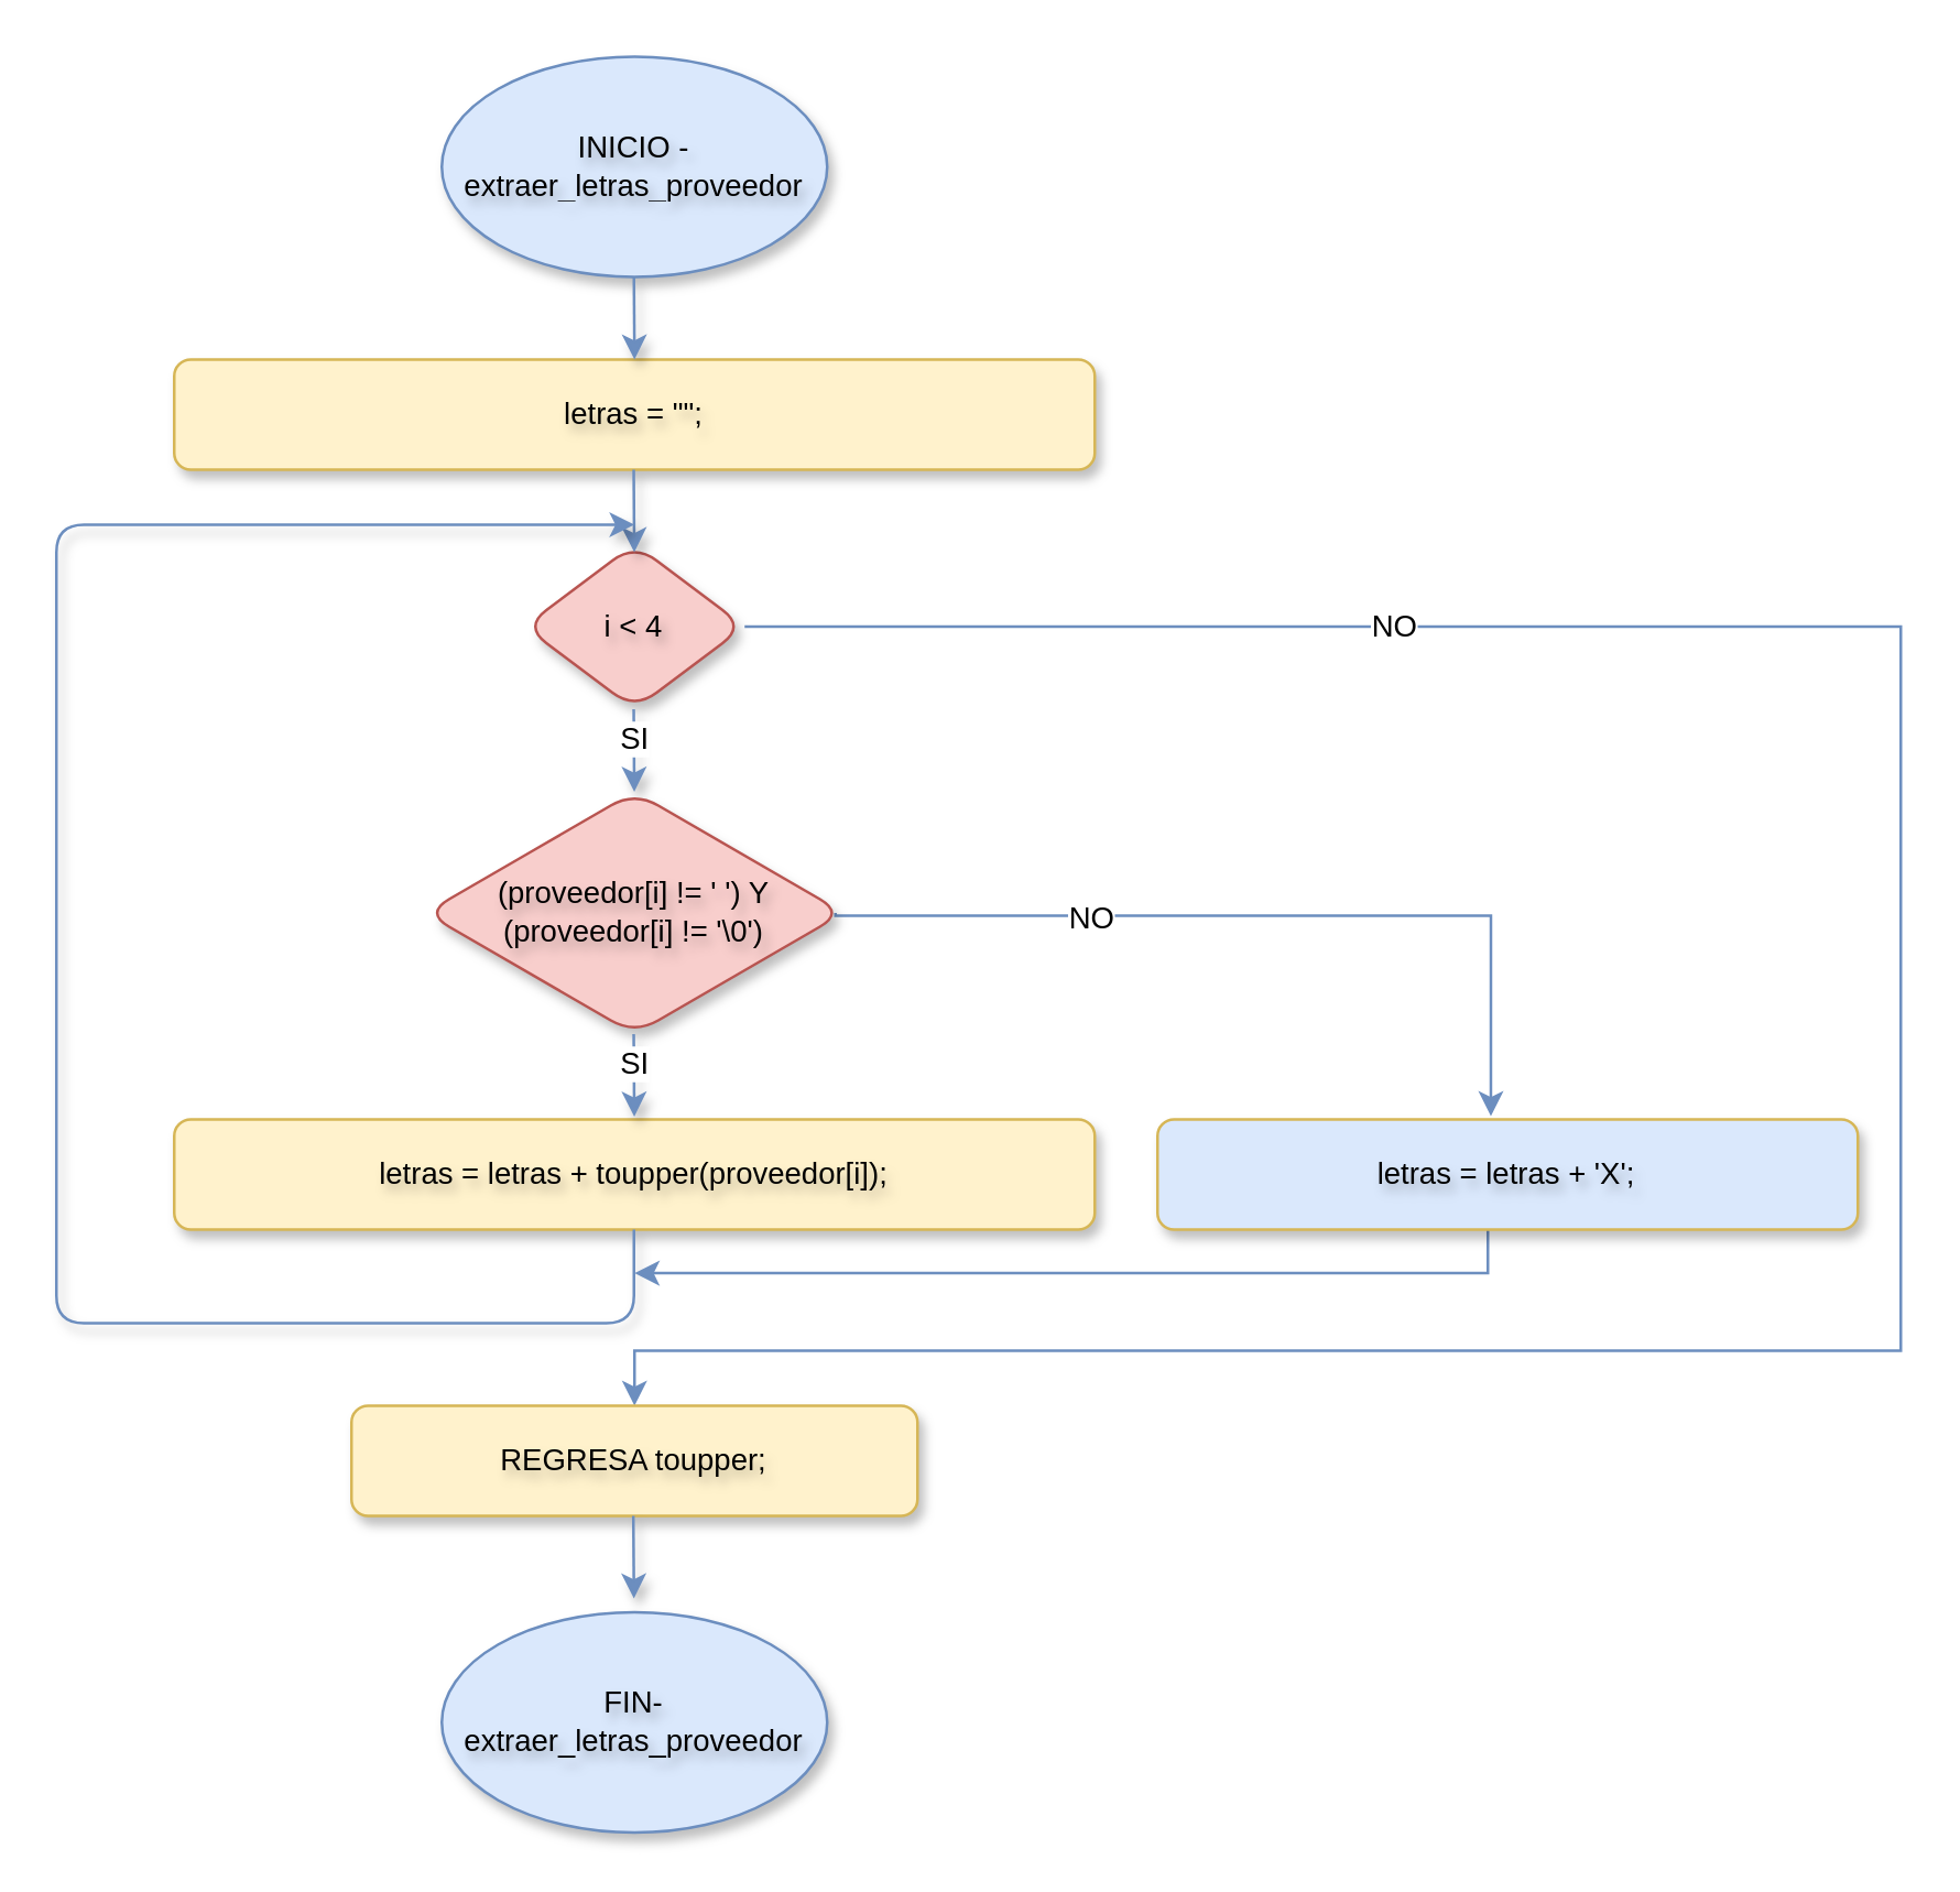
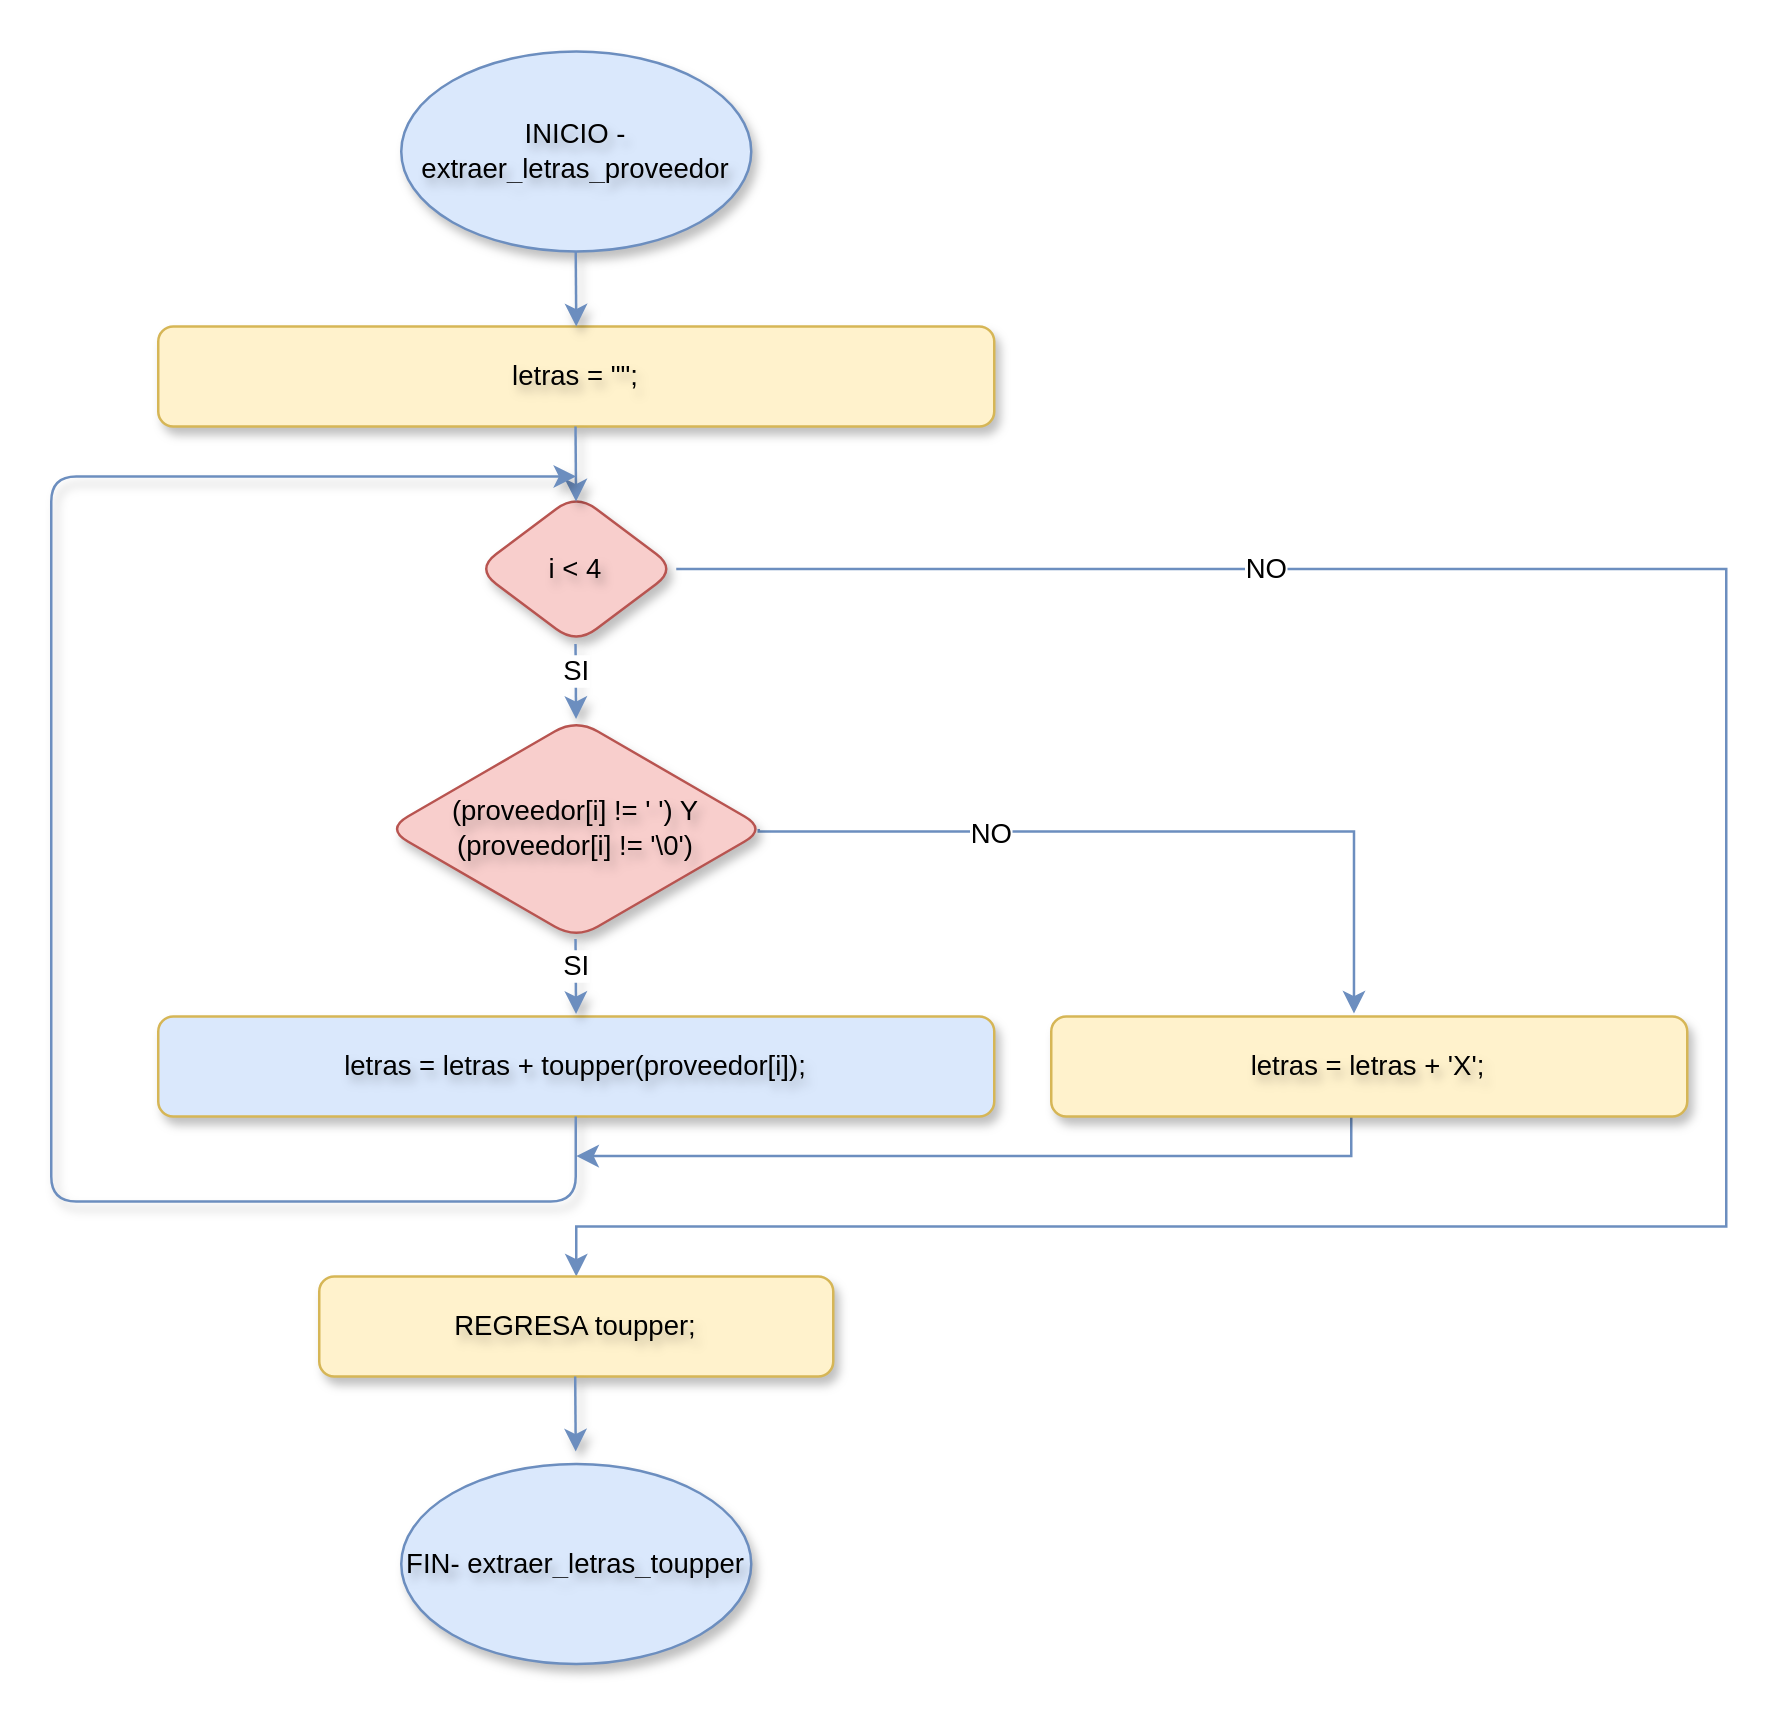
- <mxCell id="12" value="letras = letras + toupper(proveedor[i]);" style="rounded=1;whiteSpace=wrap;fillColor=#fff2cc;strokeColor=#d6b656;textShadow=1;strokeWidth=1;shadow=1;html=1;horizontal=1;fontSize=11;fontStyle=0;spacing=2;" vertex="1" parent="1"><mxGeometry x="62.8" y="406" width="334.4" height="40" as="geometry" /></mxCell>
+ <mxCell id="12" value="letras = letras + toupper(proveedor[i]);" style="rounded=1;whiteSpace=wrap;fillColor=#dae8fc;strokeColor=#d6b656;textShadow=1;strokeWidth=1;shadow=1;html=1;horizontal=1;fontSize=11;fontStyle=0;spacing=2;" vertex="1" parent="1"><mxGeometry x="62.8" y="406" width="334.4" height="40" as="geometry" /></mxCell>
- <mxCell id="21" value="letras = letras + 'X';" style="rounded=1;whiteSpace=wrap;fillColor=#dae8fc;strokeColor=#d6b656;textShadow=1;strokeWidth=1;shadow=1;html=1;horizontal=1;fontSize=11;fontStyle=0;spacing=2;" vertex="1" parent="1"><mxGeometry x="420" y="406" width="254.4" height="40" as="geometry" /></mxCell>
+ <mxCell id="21" value="letras = letras + 'X';" style="rounded=1;whiteSpace=wrap;fillColor=#fff2cc;strokeColor=#d6b656;textShadow=1;strokeWidth=1;shadow=1;html=1;horizontal=1;fontSize=11;fontStyle=0;spacing=2;" vertex="1" parent="1"><mxGeometry x="420" y="406" width="254.4" height="40" as="geometry" /></mxCell>
- <mxCell id="6" value="FIN- extraer_letras_proveedor" style="ellipse;whiteSpace=wrap;rounded=1;fillColor=#dae8fc;strokeColor=#6c8ebf;textShadow=1;strokeWidth=1;shadow=1;html=1;horizontal=1;fontSize=11;fontStyle=0;spacing=2;" parent="1" vertex="1"><mxGeometry x="160" y="585" width="140" height="80" as="geometry" /></mxCell>
+ <mxCell id="6" value="FIN- extraer_letras_toupper" style="ellipse;whiteSpace=wrap;rounded=1;fillColor=#dae8fc;strokeColor=#6c8ebf;textShadow=1;strokeWidth=1;shadow=1;html=1;horizontal=1;fontSize=11;fontStyle=0;spacing=2;" parent="1" vertex="1"><mxGeometry x="160" y="585" width="140" height="80" as="geometry" /></mxCell>
